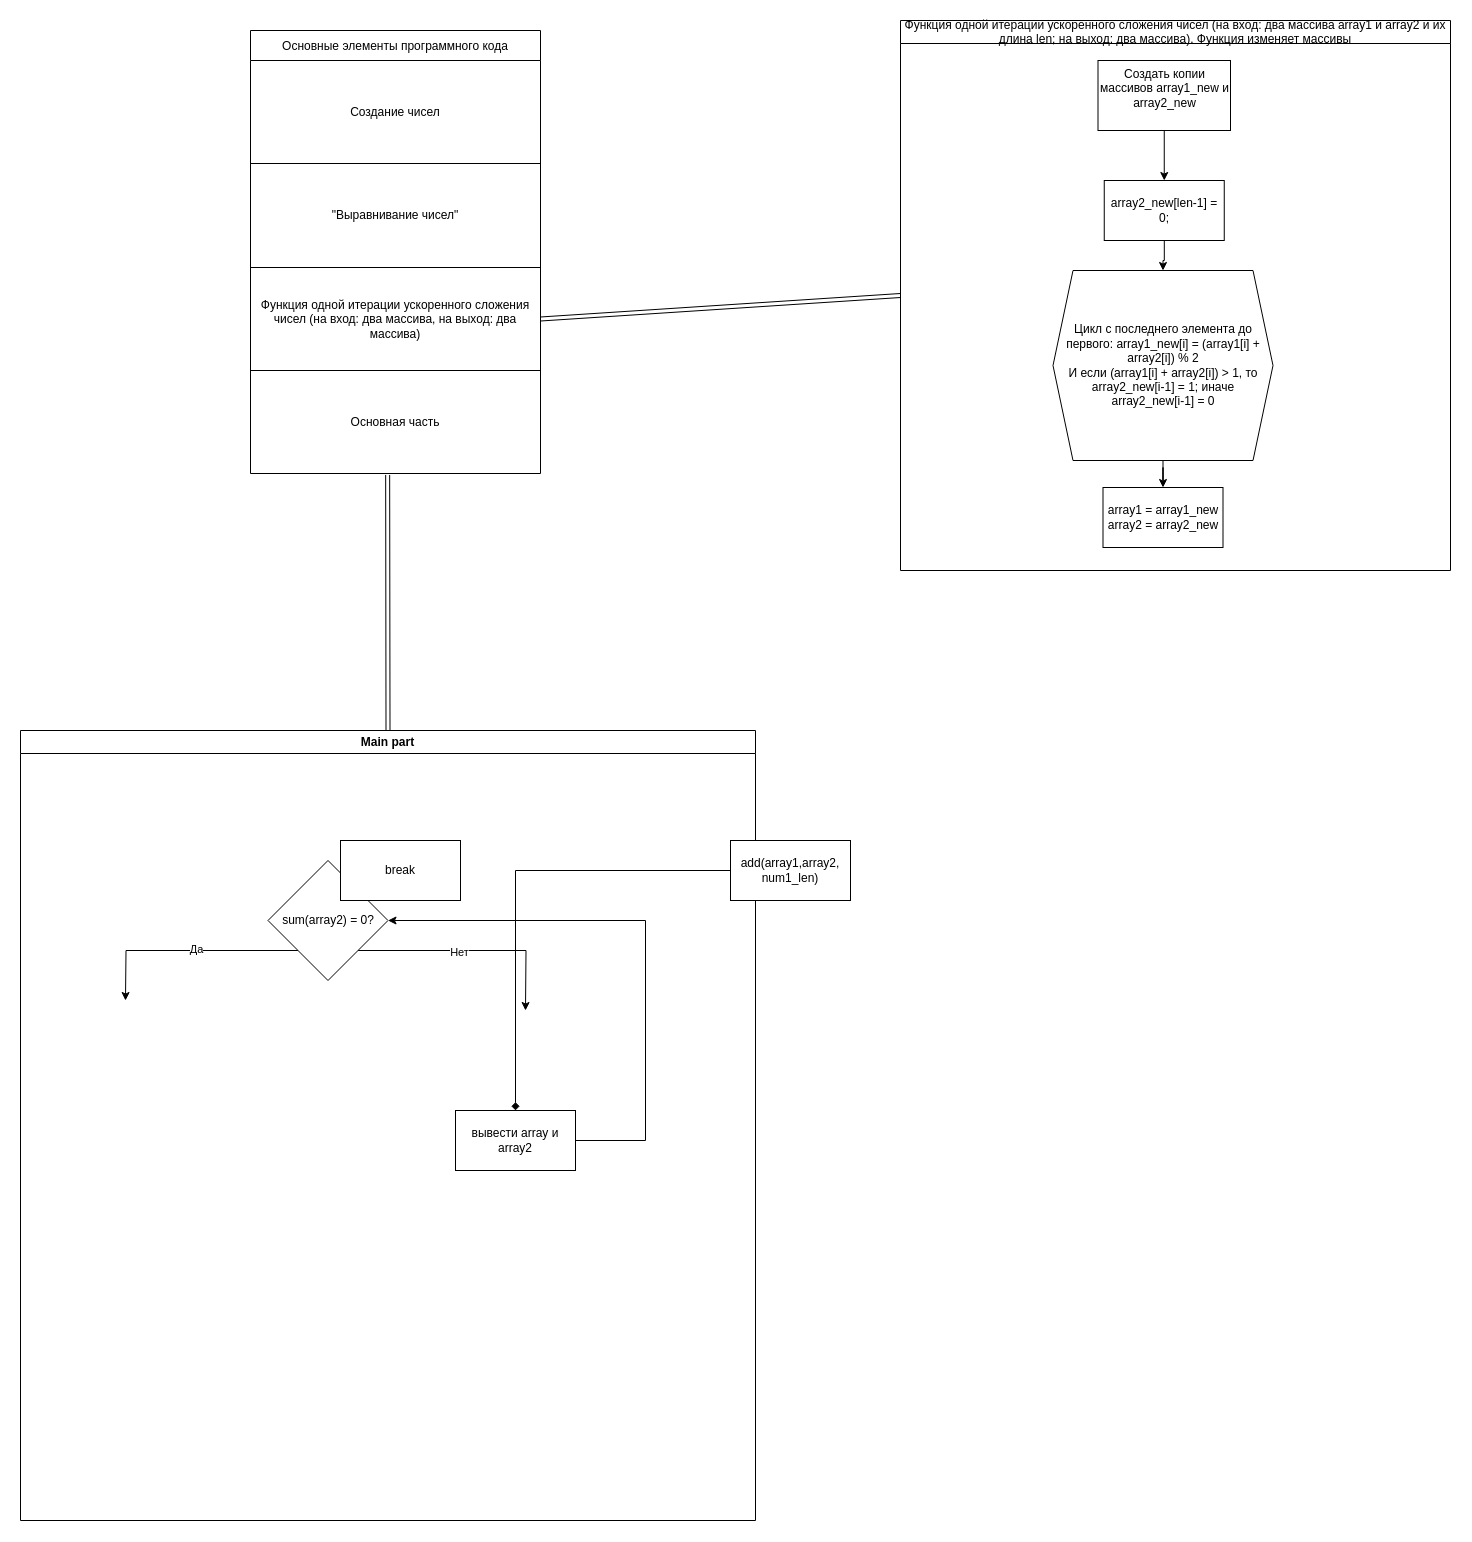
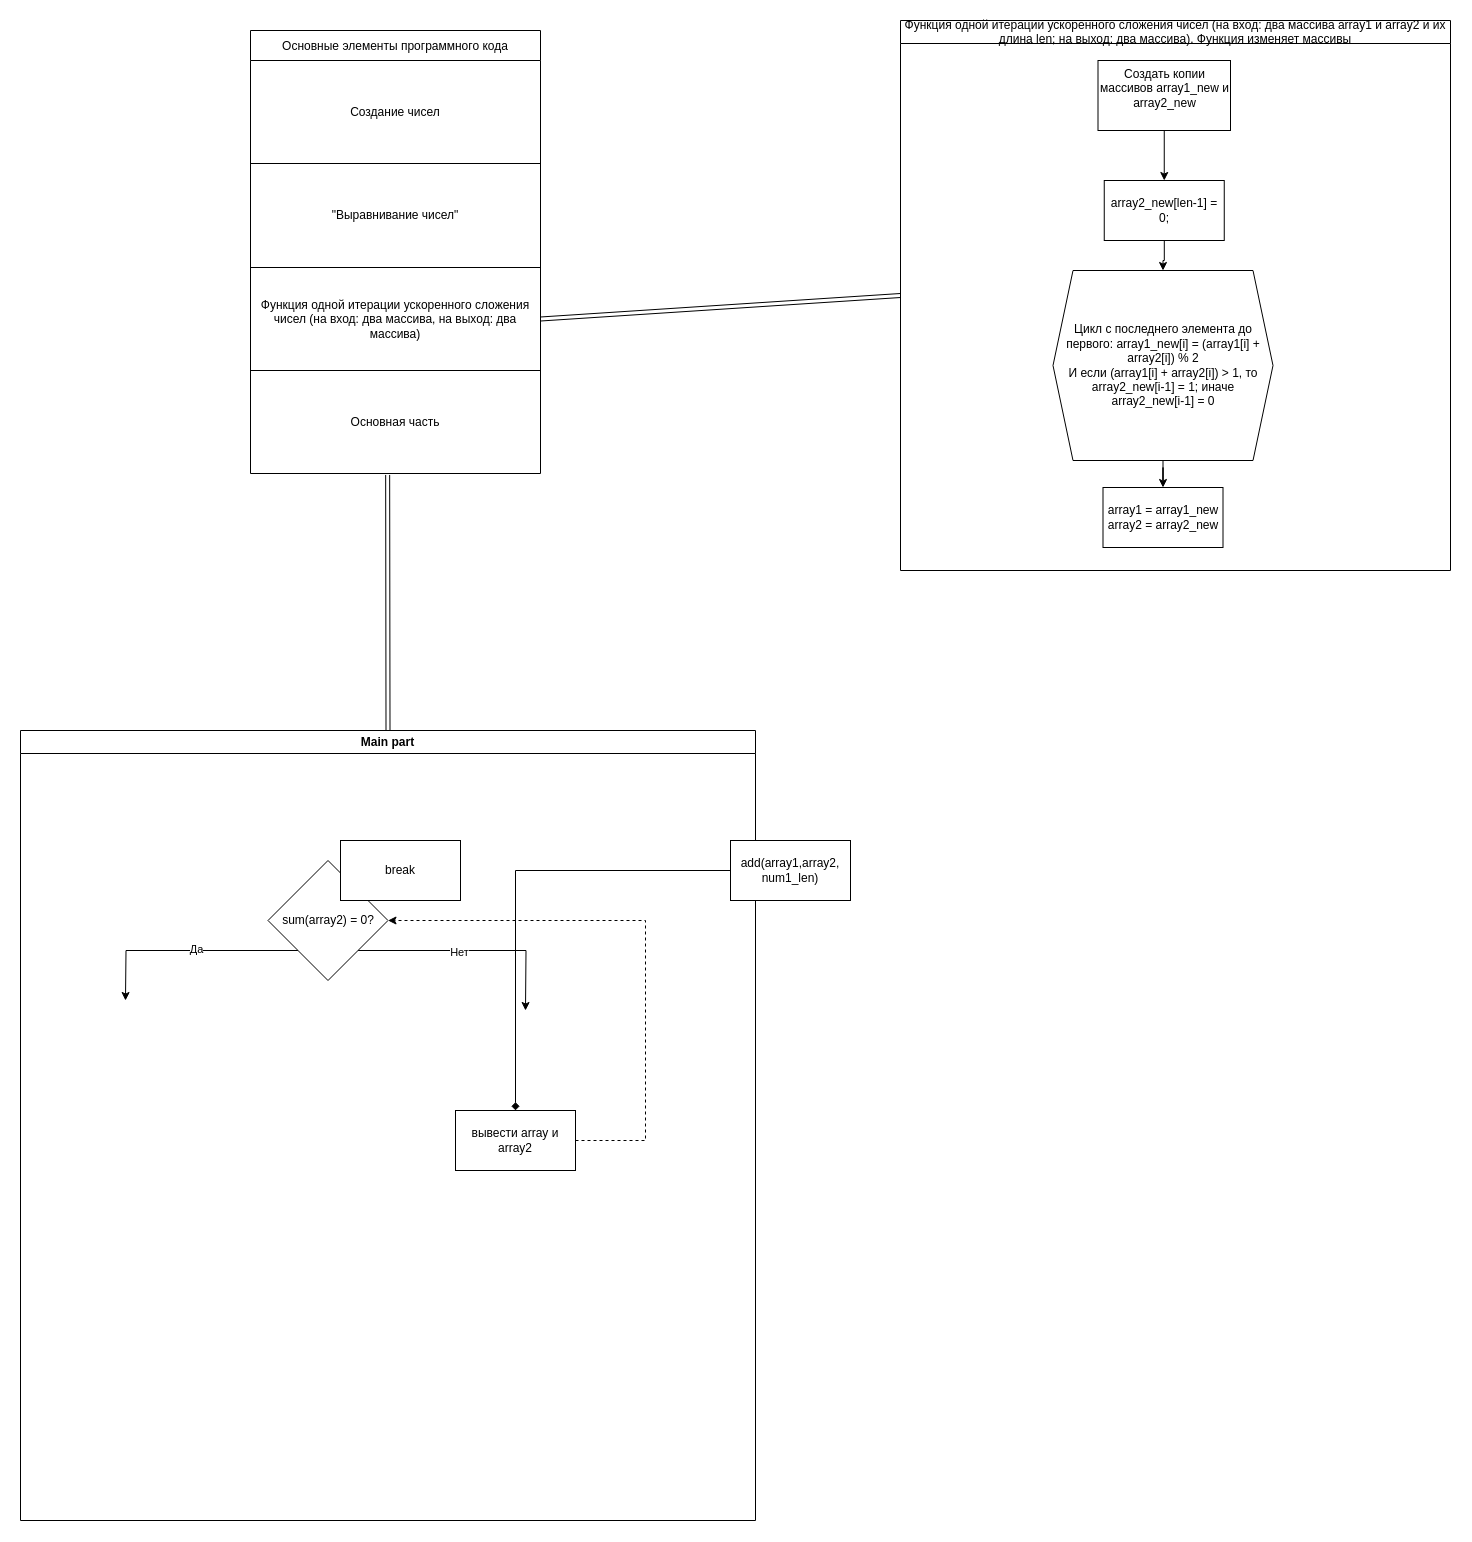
- <mxCell id="26" value="" style="edgeStyle=orthogonalEdgeStyle;rounded=0;orthogonalLoop=1;jettySize=auto;html=1;entryX=1;entryY=0.5;entryDx=0;entryDy=0;" edge="1" parent="20" source="27" target="25"><mxGeometry relative="1" as="geometry"><mxPoint x="495" y="520" as="targetPoint" /><Array as="points"><mxPoint x="625" y="410" /><mxPoint x="625" y="190" /></Array></mxGeometry></mxCell>
+ <mxCell id="26" value="" style="edgeStyle=orthogonalEdgeStyle;rounded=0;orthogonalLoop=1;jettySize=auto;html=1;entryX=1;entryY=0.5;entryDx=0;entryDy=0;dashed=1;" edge="1" parent="20" source="27" target="25"><mxGeometry relative="1" as="geometry"><mxPoint x="495" y="520" as="targetPoint" /><Array as="points"><mxPoint x="625" y="410" /><mxPoint x="625" y="190" /></Array></mxGeometry></mxCell>
